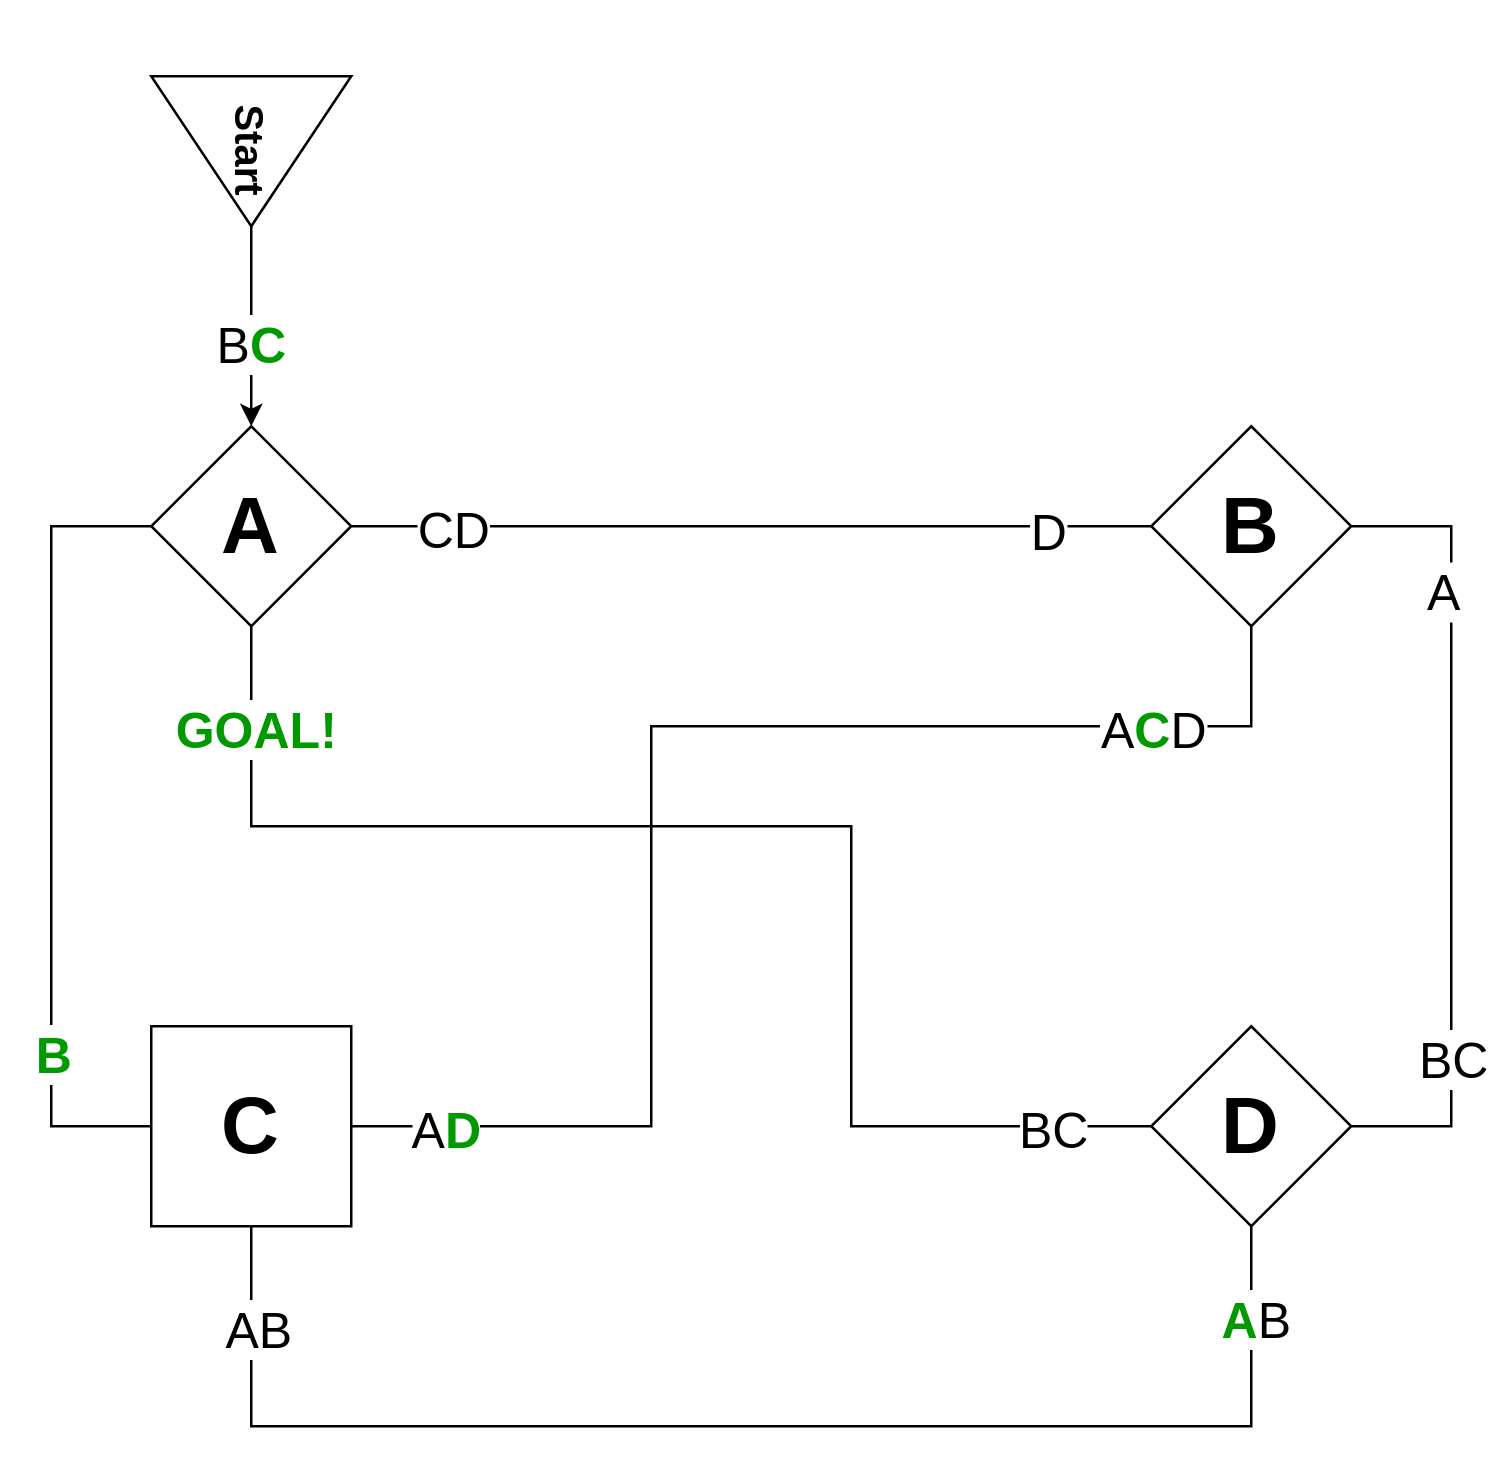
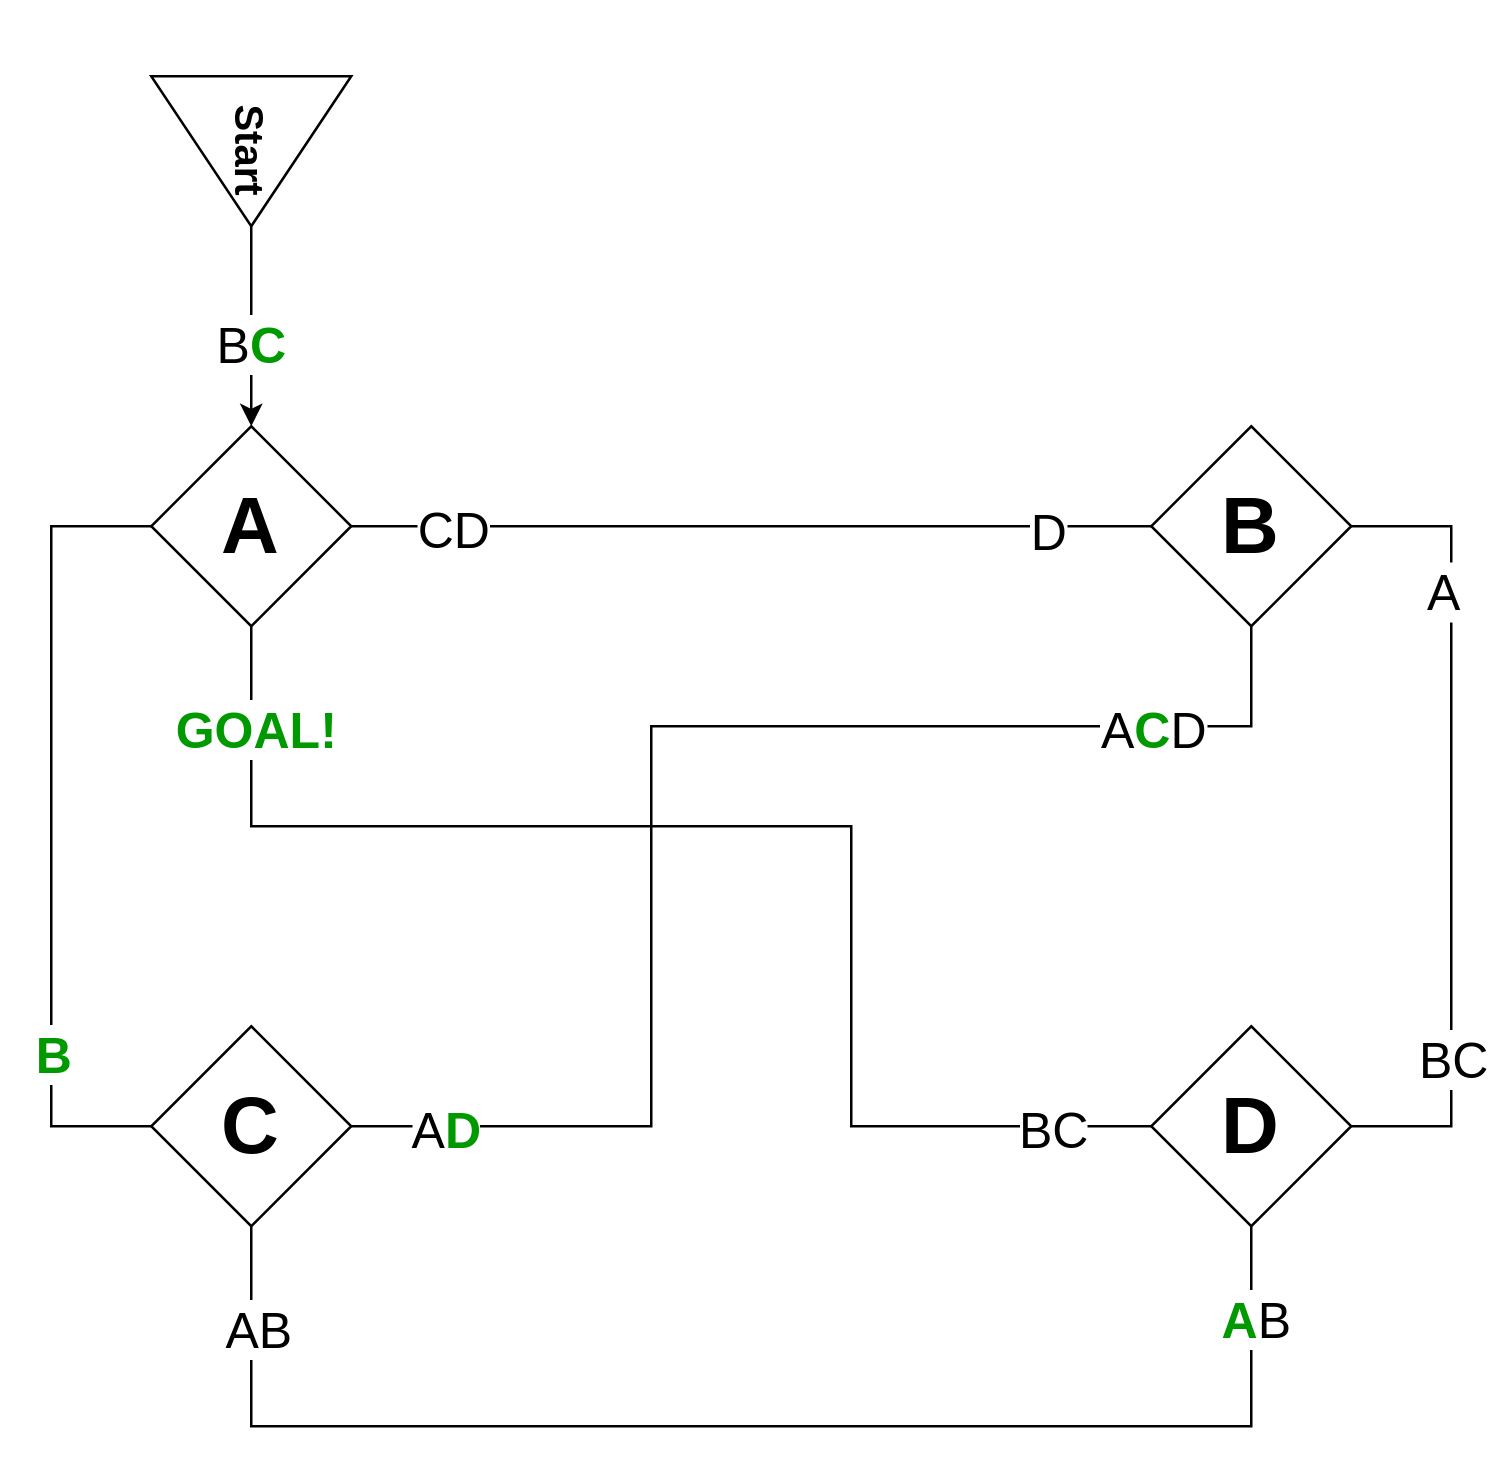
- <mxCell id="14" value="C" style="whiteSpace=wrap;html=1;fontSize=32;fontStyle=1;rounded=0;" vertex="1" parent="1"><mxGeometry x="60" y="410" width="80" height="80" as="geometry" /></mxCell>
+ <mxCell id="14" value="C" style="rhombus;whiteSpace=wrap;html=1;fontSize=32;fontStyle=1" vertex="1" parent="1"><mxGeometry x="60" y="410" width="80" height="80" as="geometry" /></mxCell>
